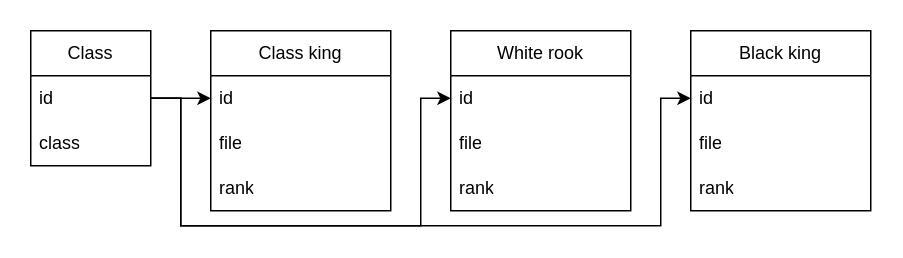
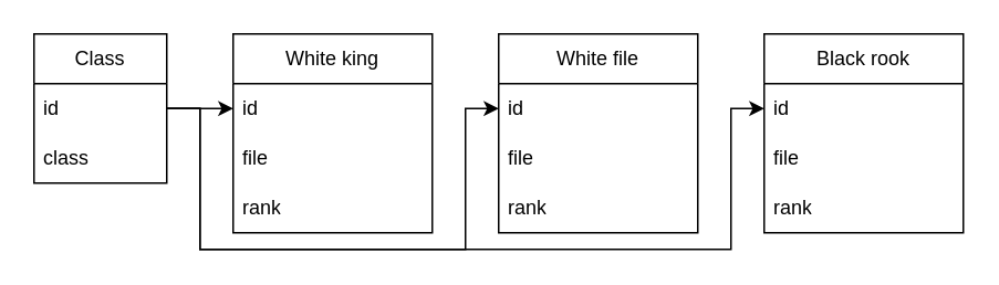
- <mxCell id="5" value="Class king" style="swimlane;fontStyle=0;childLayout=stackLayout;horizontal=1;startSize=30;horizontalStack=0;resizeParent=1;resizeParentMax=0;resizeLast=0;collapsible=1;marginBottom=0;whiteSpace=wrap;html=1;" vertex="1" parent="1"><mxGeometry x="140" y="20" width="120" height="120" as="geometry" /></mxCell>
+ <mxCell id="5" value="White king" style="swimlane;fontStyle=0;childLayout=stackLayout;horizontal=1;startSize=30;horizontalStack=0;resizeParent=1;resizeParentMax=0;resizeLast=0;collapsible=1;marginBottom=0;whiteSpace=wrap;html=1;" vertex="1" parent="1"><mxGeometry x="140" y="20" width="120" height="120" as="geometry" /></mxCell>
- <mxCell id="9" value="White rook" style="swimlane;fontStyle=0;childLayout=stackLayout;horizontal=1;startSize=30;horizontalStack=0;resizeParent=1;resizeParentMax=0;resizeLast=0;collapsible=1;marginBottom=0;whiteSpace=wrap;html=1;" vertex="1" parent="1"><mxGeometry x="300" y="20" width="120" height="120" as="geometry" /></mxCell>
+ <mxCell id="9" value="White file" style="swimlane;fontStyle=0;childLayout=stackLayout;horizontal=1;startSize=30;horizontalStack=0;resizeParent=1;resizeParentMax=0;resizeLast=0;collapsible=1;marginBottom=0;whiteSpace=wrap;html=1;" vertex="1" parent="1"><mxGeometry x="300" y="20" width="120" height="120" as="geometry" /></mxCell>
- <mxCell id="13" value="Black king" style="swimlane;fontStyle=0;childLayout=stackLayout;horizontal=1;startSize=30;horizontalStack=0;resizeParent=1;resizeParentMax=0;resizeLast=0;collapsible=1;marginBottom=0;whiteSpace=wrap;html=1;" vertex="1" parent="1"><mxGeometry x="460" y="20" width="120" height="120" as="geometry" /></mxCell>
+ <mxCell id="13" value="Black rook" style="swimlane;fontStyle=0;childLayout=stackLayout;horizontal=1;startSize=30;horizontalStack=0;resizeParent=1;resizeParentMax=0;resizeLast=0;collapsible=1;marginBottom=0;whiteSpace=wrap;html=1;" vertex="1" parent="1"><mxGeometry x="460" y="20" width="120" height="120" as="geometry" /></mxCell>
